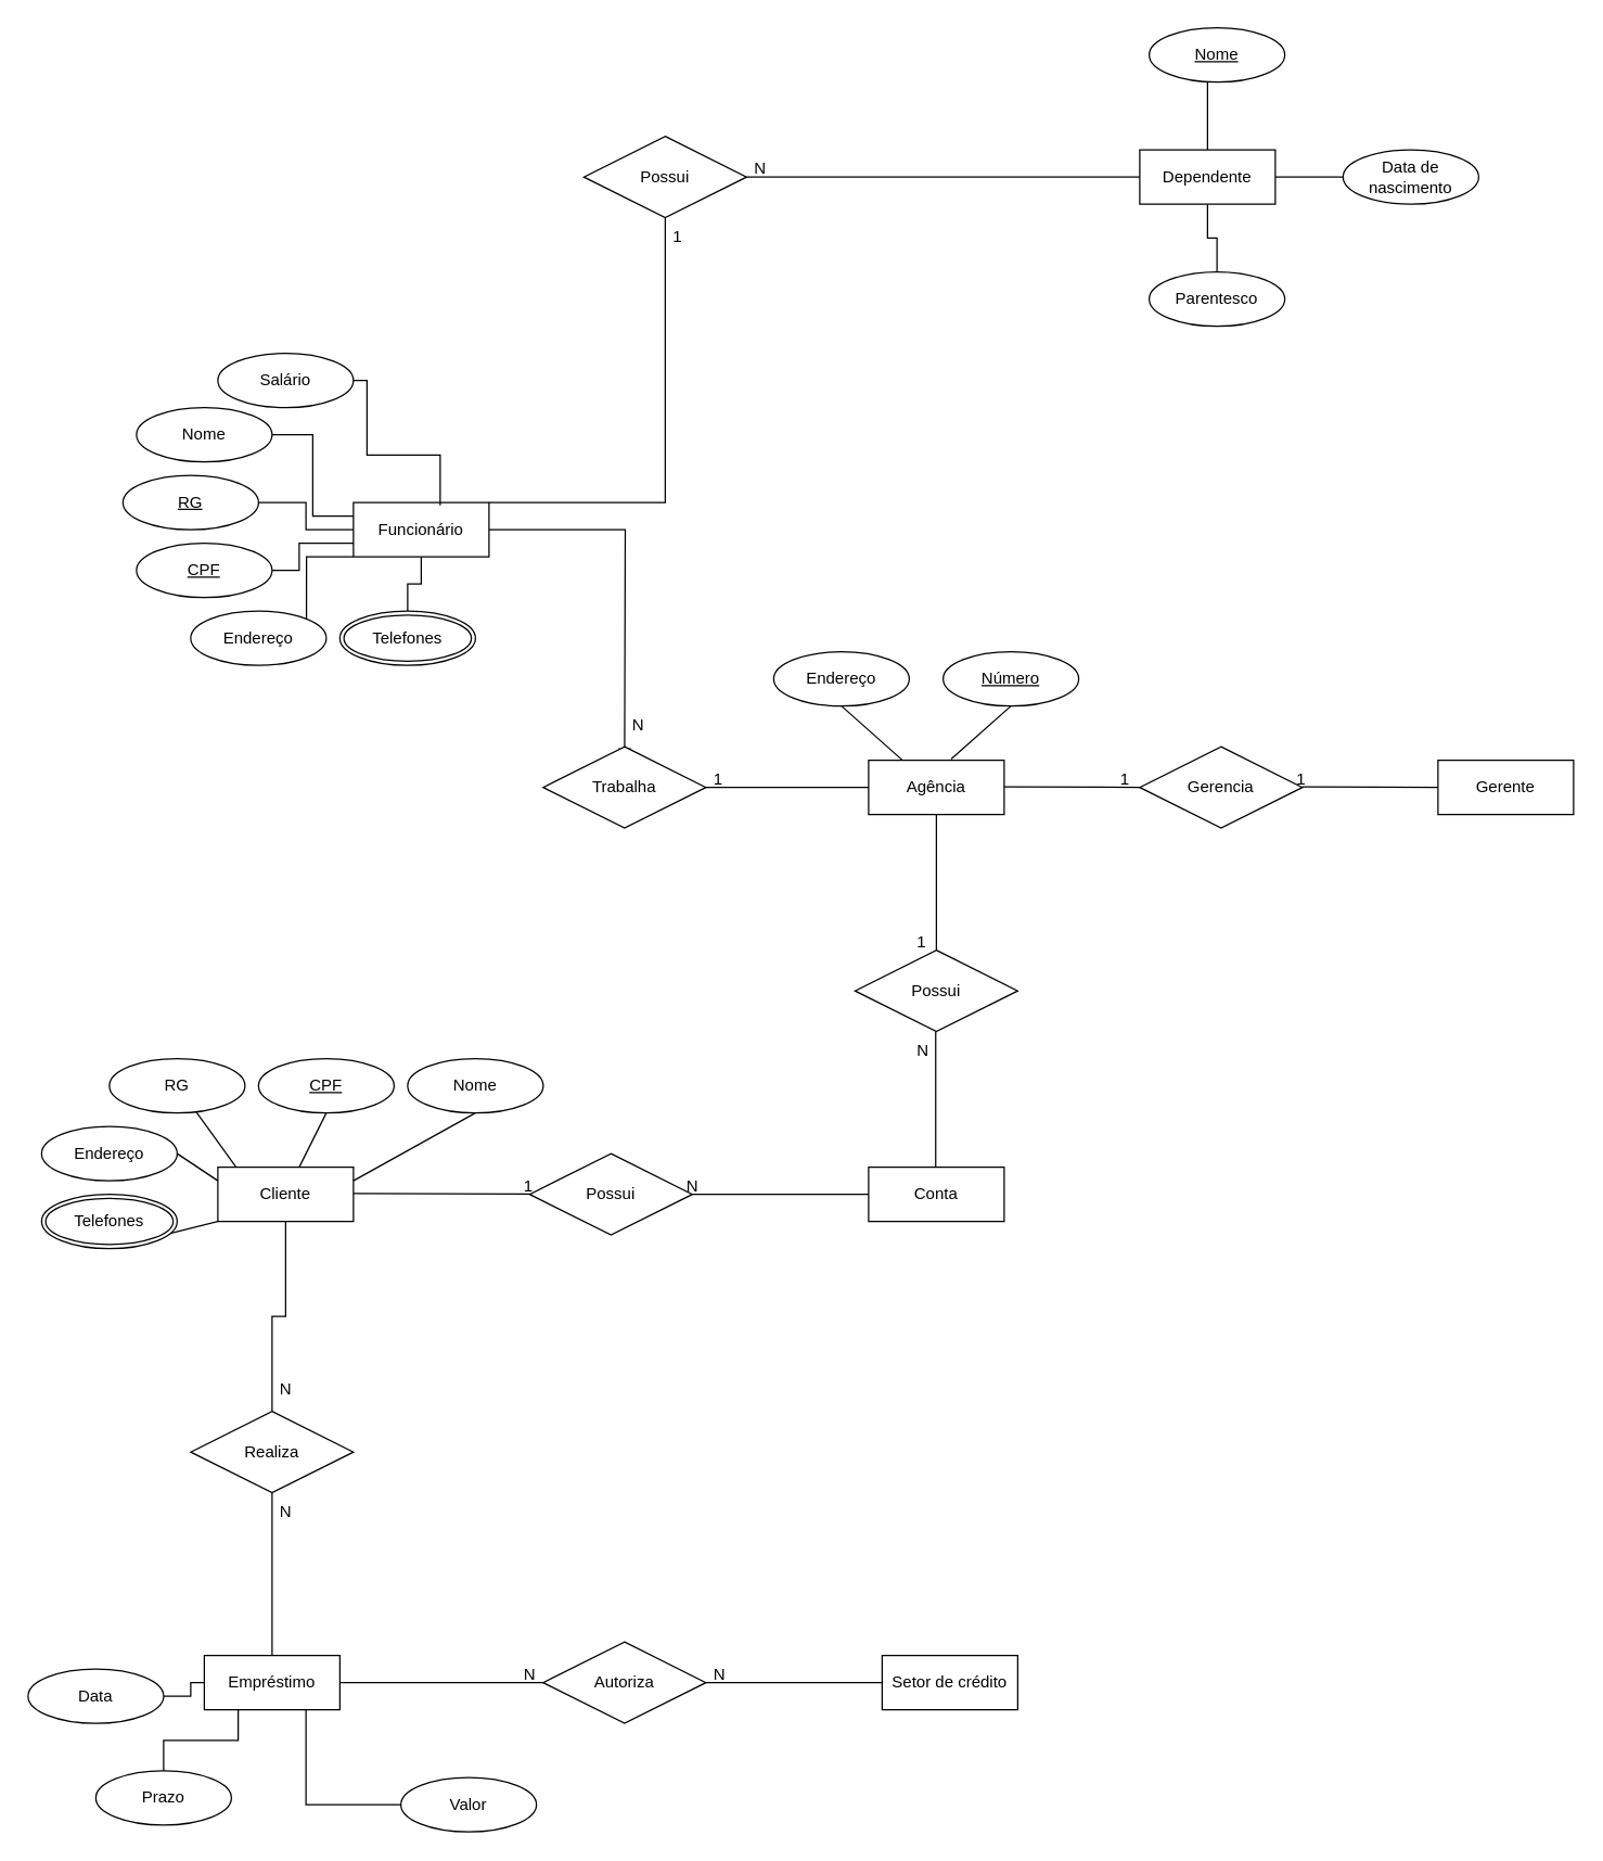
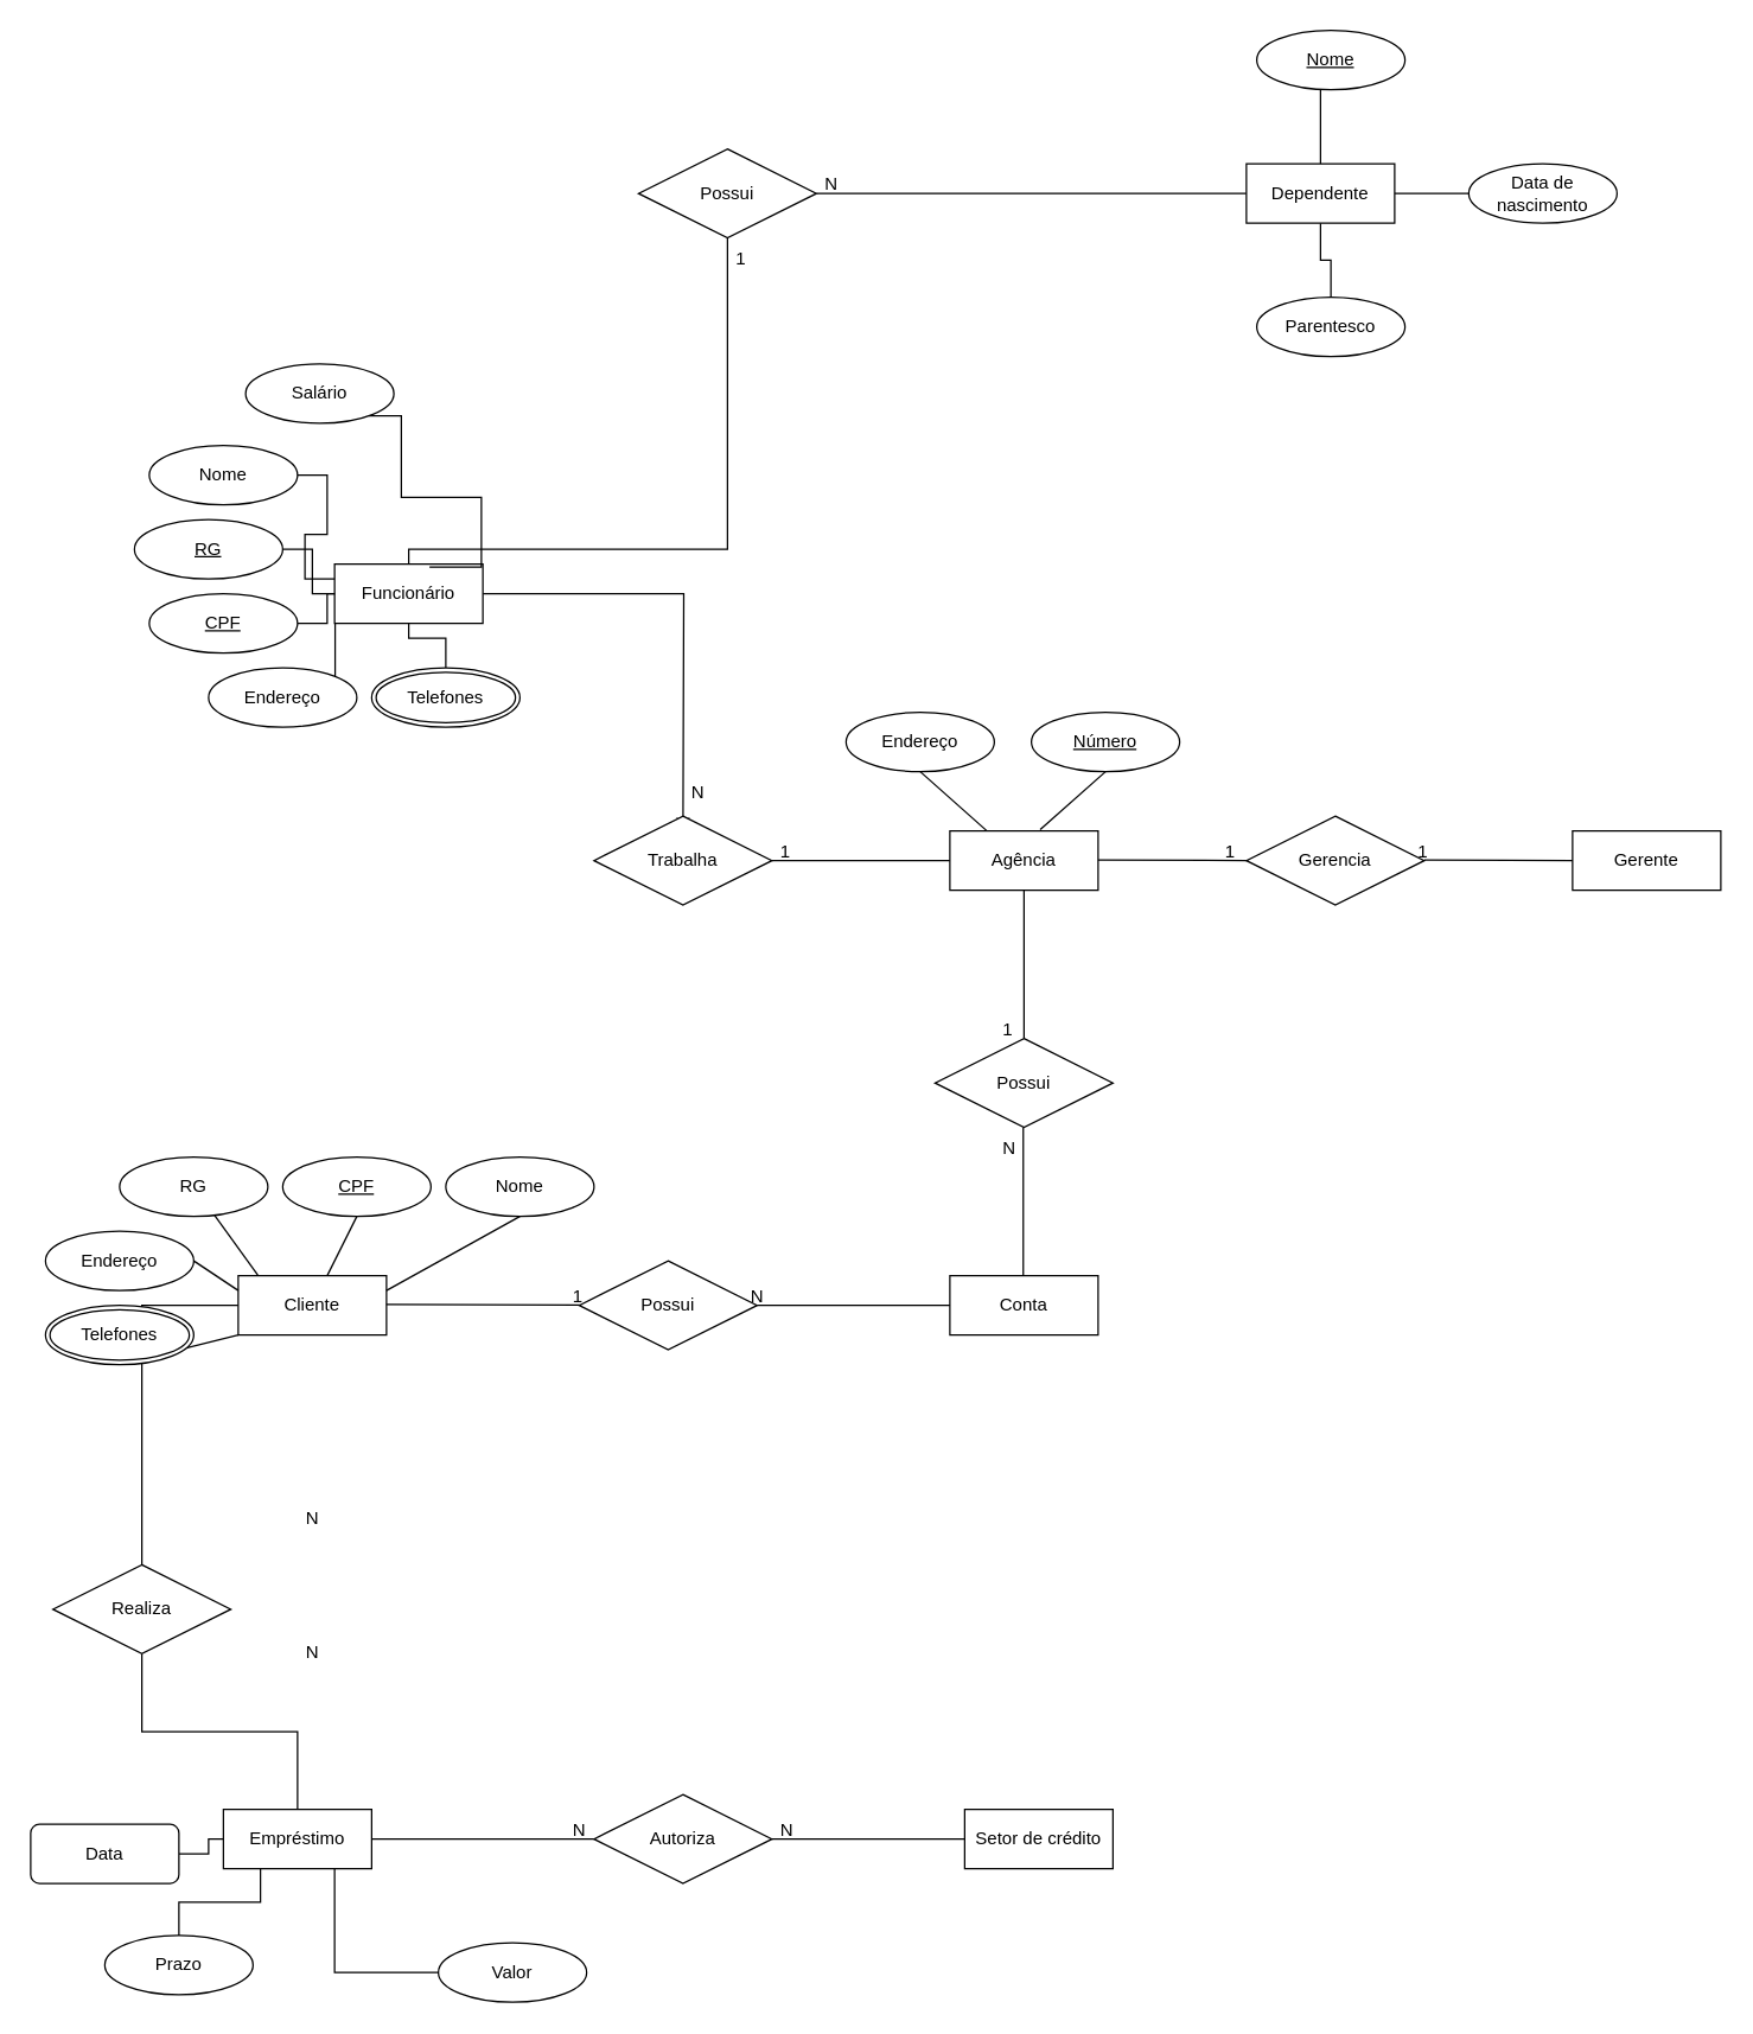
- <mxCell id="51" value="Salário" style="ellipse;whiteSpace=wrap;html=1;align=center;" vertex="1" parent="1"><mxGeometry x="160" y="260" width="100" height="40" as="geometry" /></mxCell>
+ <mxCell id="51" value="Salário" style="ellipse;whiteSpace=wrap;html=1;align=center;" vertex="1" parent="1"><mxGeometry x="165" y="245" width="100" height="40" as="geometry" /></mxCell>
- <mxCell id="40" value="Funcionário" style="whiteSpace=wrap;html=1;align=center;" vertex="1" parent="1"><mxGeometry x="260" y="370" width="100" height="40" as="geometry" /></mxCell>
+ <mxCell id="40" value="Funcionário" style="whiteSpace=wrap;html=1;align=center;" vertex="1" parent="1"><mxGeometry x="225" y="380" width="100" height="40" as="geometry" /></mxCell>
- <mxCell id="70" value="Realiza" style="shape=rhombus;perimeter=rhombusPerimeter;whiteSpace=wrap;html=1;align=center;" vertex="1" parent="1"><mxGeometry x="140" y="1040" width="120" height="60" as="geometry" /></mxCell>
+ <mxCell id="70" value="Realiza" style="shape=rhombus;perimeter=rhombusPerimeter;whiteSpace=wrap;html=1;align=center;" vertex="1" parent="1"><mxGeometry x="35" y="1055" width="120" height="60" as="geometry" /></mxCell>
- <mxCell id="77" value="Data" style="ellipse;whiteSpace=wrap;html=1;align=center;" vertex="1" parent="1"><mxGeometry y="1230" width="100" height="40" as="geometry" x="20" /></mxCell>
+ <mxCell id="77" value="Data" style="whiteSpace=wrap;html=1;align=center;rounded=1;" vertex="1" parent="1"><mxGeometry y="1230" width="100" height="40" as="geometry" x="20" /></mxCell>
